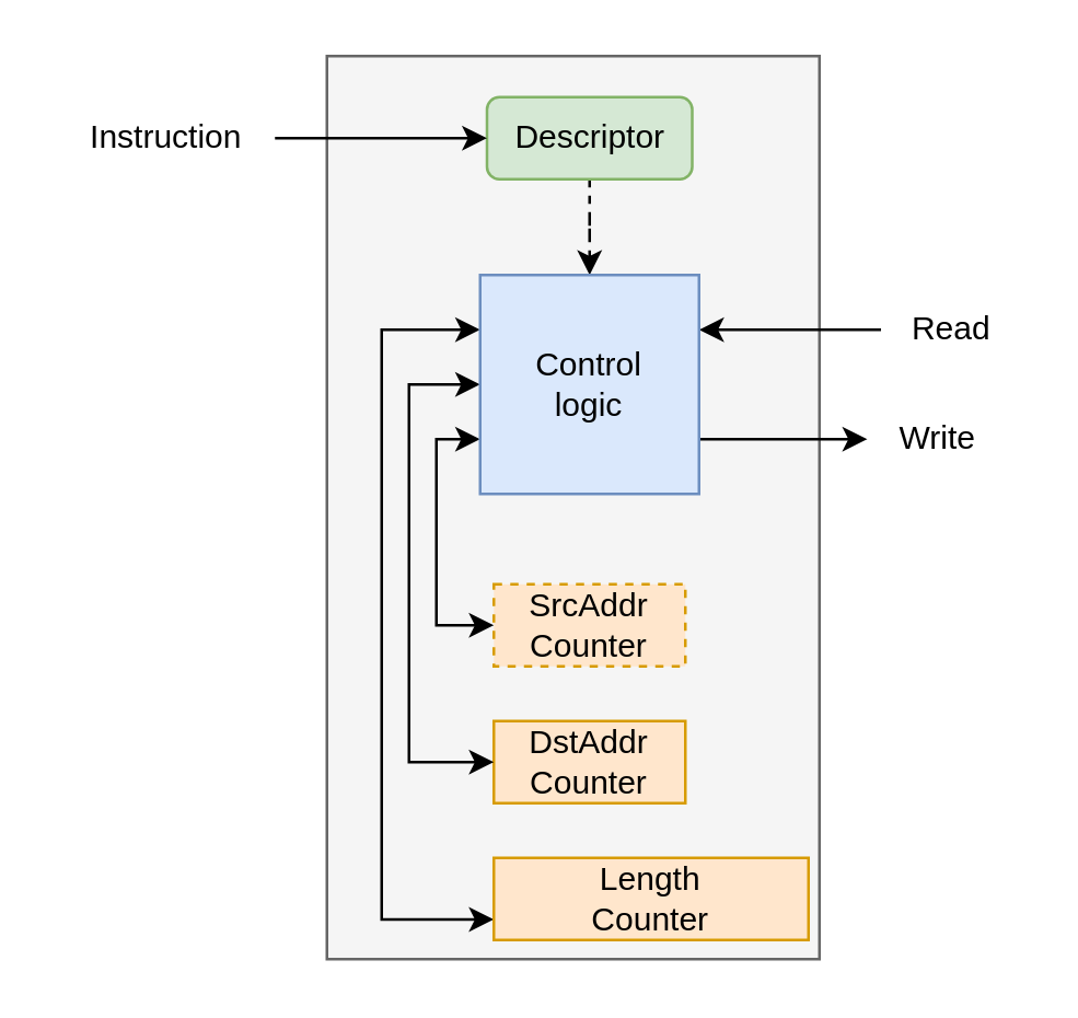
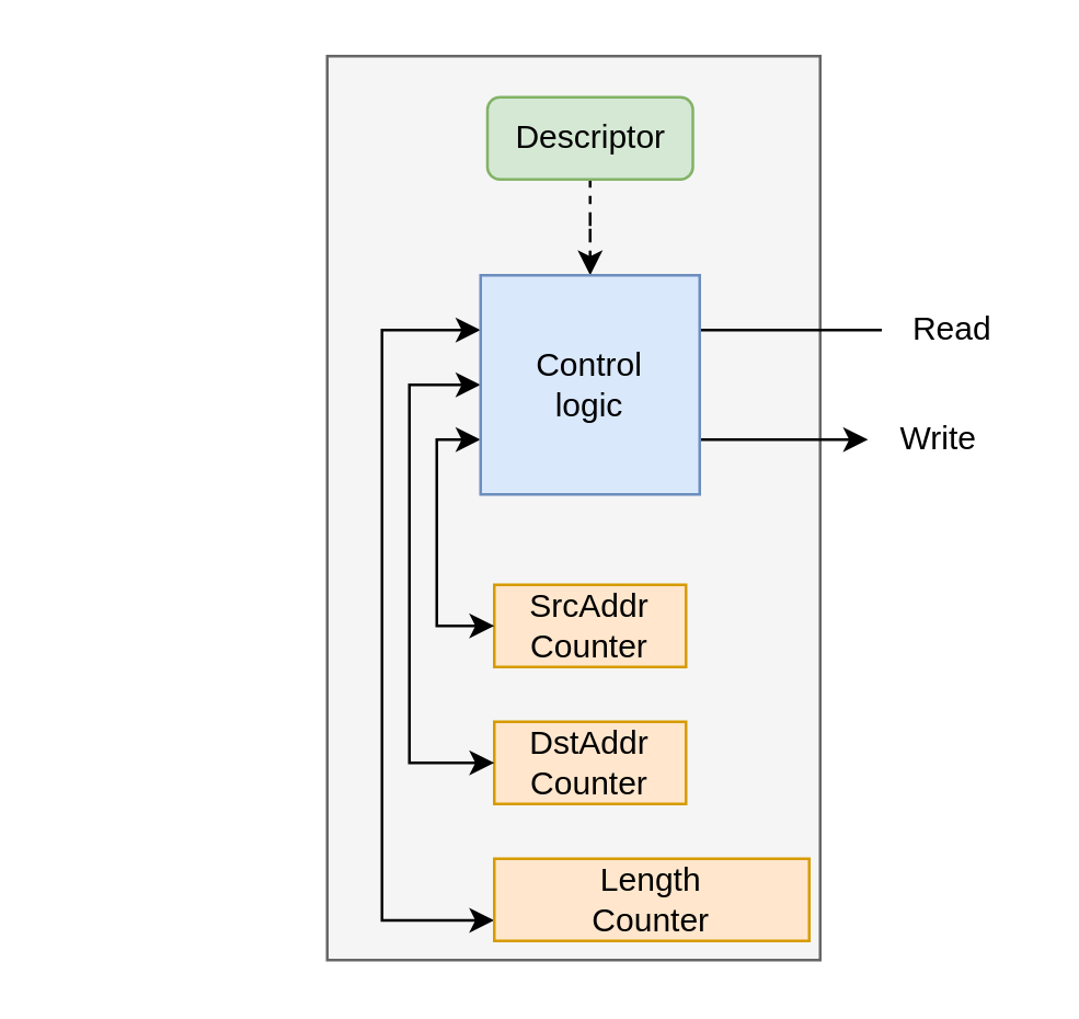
- <mxCell id="14" value="Instruction" style="text;html=1;align=center;verticalAlign=middle;resizable=0;points=[];autosize=1;strokeColor=none;fillColor=none;" parent="1" vertex="1"><mxGeometry x="20" y="35" width="80" height="30" as="geometry" /></mxCell>
- <mxCell id="13" style="edgeStyle=orthogonalEdgeStyle;rounded=0;orthogonalLoop=1;jettySize=auto;html=1;entryX=0;entryY=0.5;entryDx=0;entryDy=0;" parent="1" source="14" target="6" edge="1"><mxGeometry relative="1" as="geometry"><mxPoint x="169" y="50" as="targetPoint" /></mxGeometry></mxCell>
- <mxCell id="7" style="edgeStyle=orthogonalEdgeStyle;rounded=0;orthogonalLoop=1;jettySize=auto;html=1;entryX=1;entryY=0.25;entryDx=0;entryDy=0;" parent="1" source="15" target="12" edge="1"><mxGeometry relative="1" as="geometry" /></mxCell>
+ <mxCell id="7" style="edgeStyle=orthogonalEdgeStyle;rounded=0;orthogonalLoop=1;jettySize=auto;html=1;entryX=1;entryY=0.25;entryDx=0;entryDy=0;endArrow=none;" parent="1" source="15" target="12" edge="1"><mxGeometry relative="1" as="geometry" /></mxCell>
- <mxCell id="3" value="SrcAddr&lt;br&gt;Counter" style="rounded=0;whiteSpace=wrap;html=1;fillColor=#ffe6cc;strokeColor=#d79b00;dashed=1;" parent="1" vertex="1"><mxGeometry x="180" y="213" width="70" height="30" as="geometry" /></mxCell>
+ <mxCell id="3" value="SrcAddr&lt;br&gt;Counter" style="rounded=0;whiteSpace=wrap;html=1;fillColor=#ffe6cc;strokeColor=#d79b00;" parent="1" vertex="1"><mxGeometry x="180" y="213" width="70" height="30" as="geometry" /></mxCell>
